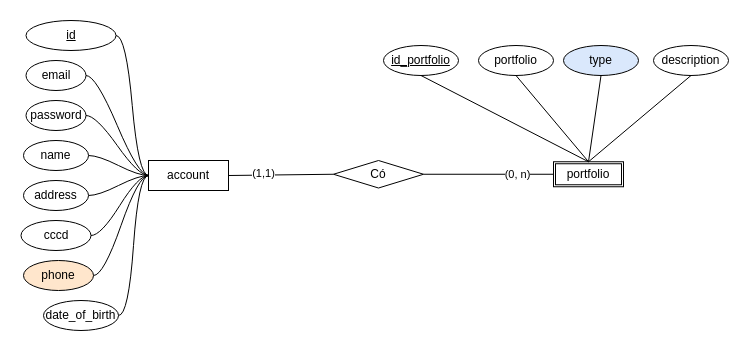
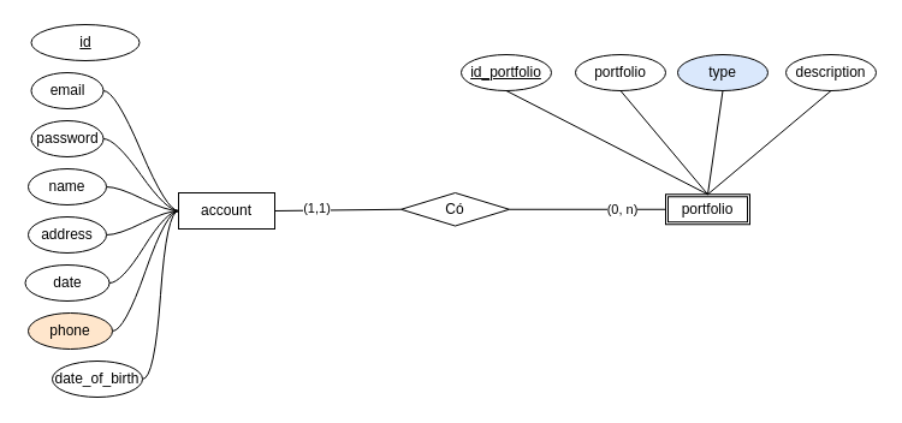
- <mxCell id="2" style="edgeStyle=entityRelationEdgeStyle;html=1;startArrow=none;endArrow=none;segment=10;curved=1;sourcePerimeterSpacing=0;targetPerimeterSpacing=0;entryX=0;entryY=0.5;entryDx=0;entryDy=0;" parent="1" source="3" target="4" edge="1"><mxGeometry relative="1" as="geometry" /></mxCell>
- <mxCell id="14" value="cccd" style="ellipse;whiteSpace=wrap;html=1;align=center;newEdgeStyle={&quot;edgeStyle&quot;:&quot;entityRelationEdgeStyle&quot;,&quot;startArrow&quot;:&quot;none&quot;,&quot;endArrow&quot;:&quot;none&quot;,&quot;segment&quot;:10,&quot;curved&quot;:1,&quot;sourcePerimeterSpacing&quot;:0,&quot;targetPerimeterSpacing&quot;:0};treeFolding=1;treeMoving=1;" parent="1" vertex="1"><mxGeometry x="20.5" y="220" width="70" height="30" as="geometry" /></mxCell>
+ <mxCell id="14" value="date" style="ellipse;whiteSpace=wrap;html=1;align=center;newEdgeStyle={&quot;edgeStyle&quot;:&quot;entityRelationEdgeStyle&quot;,&quot;startArrow&quot;:&quot;none&quot;,&quot;endArrow&quot;:&quot;none&quot;,&quot;segment&quot;:10,&quot;curved&quot;:1,&quot;sourcePerimeterSpacing&quot;:0,&quot;targetPerimeterSpacing&quot;:0};treeFolding=1;treeMoving=1;" parent="1" vertex="1"><mxGeometry x="20.5" y="220" width="70" height="30" as="geometry" /></mxCell>
